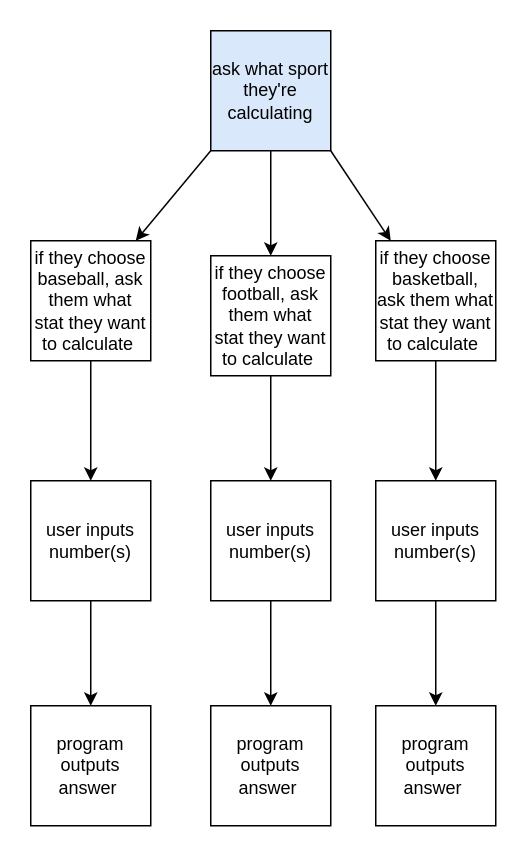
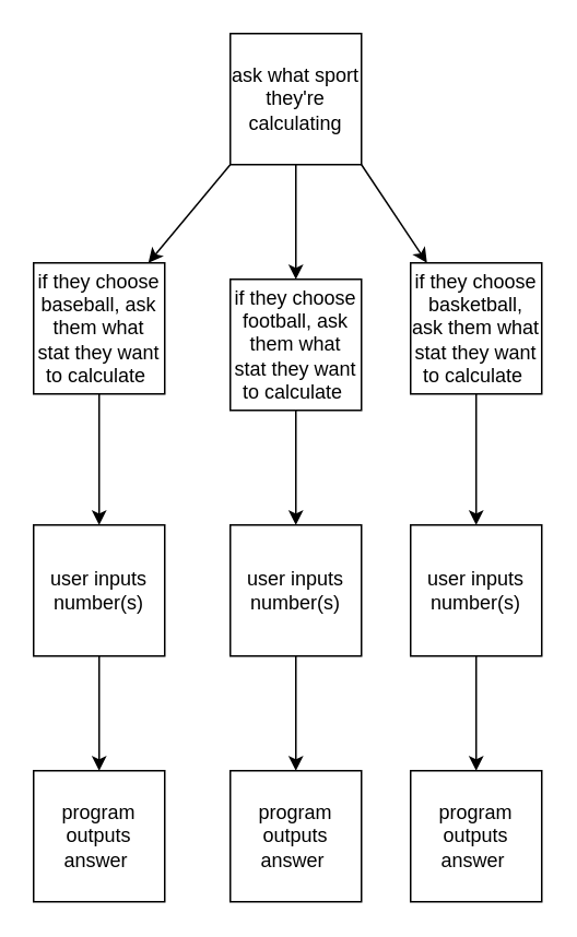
- <mxCell id="3" value="ask what sport they're calculating" style="whiteSpace=wrap;html=1;aspect=fixed;fillColor=#dae8fc;" vertex="1" parent="1"><mxGeometry x="140" y="20" width="80" height="80" as="geometry" /></mxCell>
+ <mxCell id="3" value="ask what sport they're calculating" style="whiteSpace=wrap;html=1;aspect=fixed;" vertex="1" parent="1"><mxGeometry x="140" y="20" width="80" height="80" as="geometry" /></mxCell>
